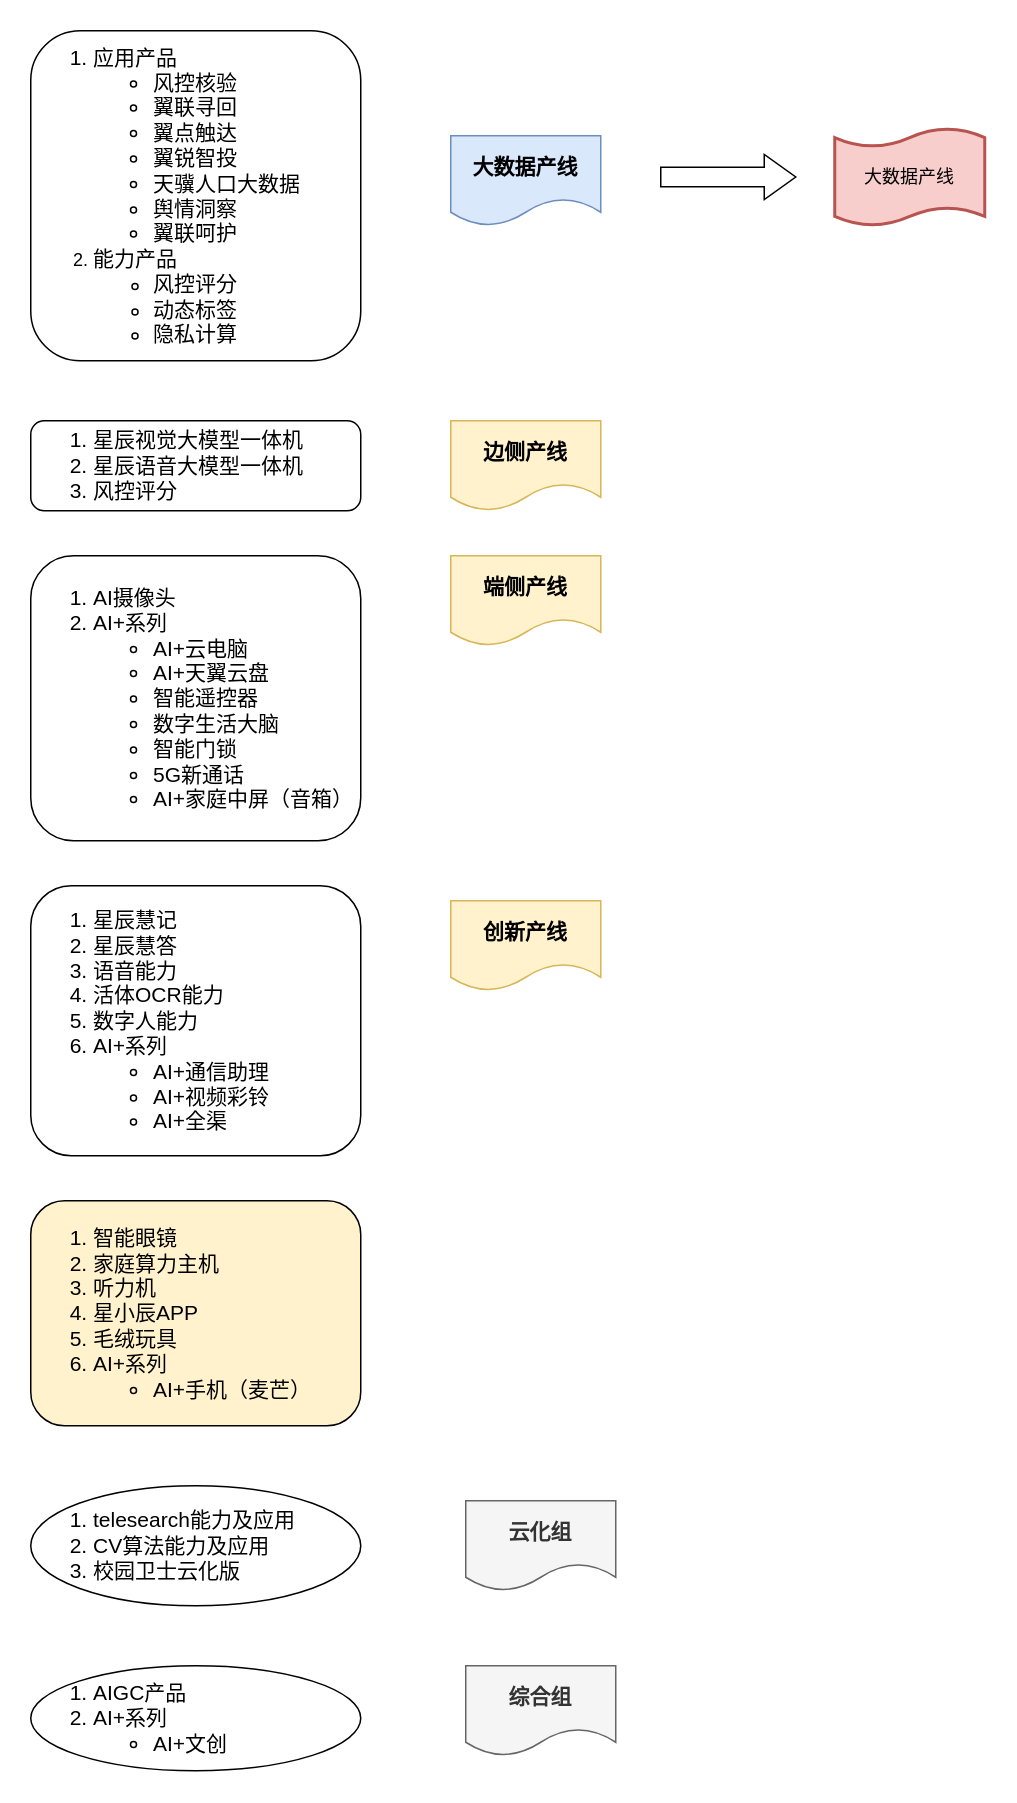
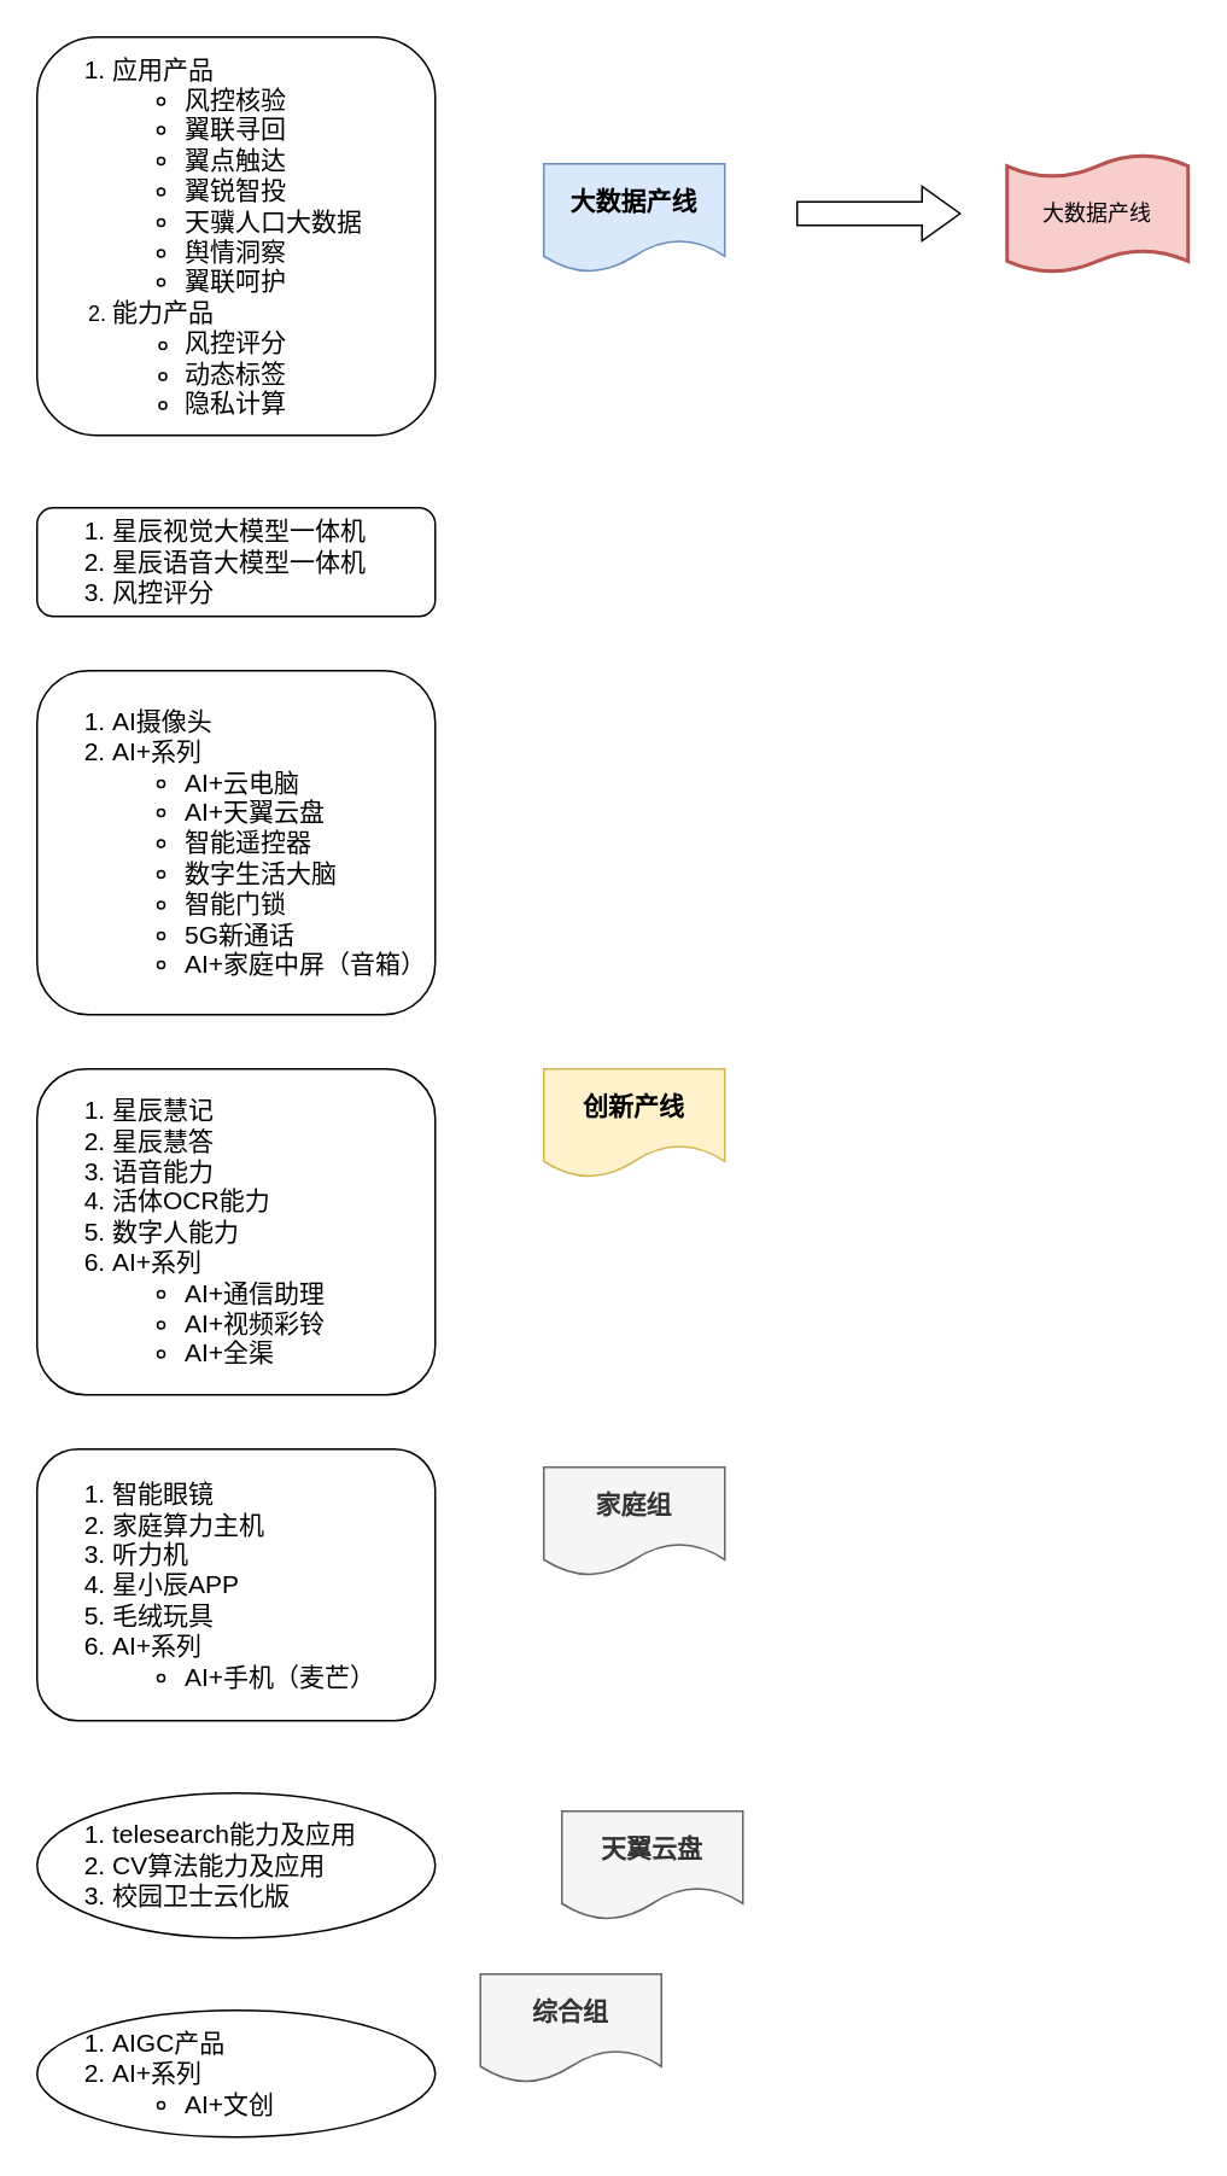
- <mxCell id="2" value="&lt;font style=&quot;font-size: 14px;&quot;&gt;&lt;b&gt;边侧产线&lt;/b&gt;&lt;/font&gt;" style="shape=document;whiteSpace=wrap;html=1;boundedLbl=1;fillColor=#fff2cc;strokeColor=#d6b656;" vertex="1" parent="1"><mxGeometry x="300" y="280" width="100" height="60" as="geometry" /></mxCell>
- <mxCell id="4" value="&lt;font style=&quot;font-size: 14px;&quot;&gt;&lt;b&gt;端侧产线&lt;/b&gt;&lt;/font&gt;" style="shape=document;whiteSpace=wrap;html=1;boundedLbl=1;fillColor=#fff2cc;strokeColor=#d6b656;" vertex="1" parent="1"><mxGeometry x="300" y="370" width="100" height="60" as="geometry" /></mxCell>
- <mxCell id="6" value="&lt;font style=&quot;font-size: 14px;&quot;&gt;&lt;b&gt;创新产线&lt;/b&gt;&lt;/font&gt;" style="shape=document;whiteSpace=wrap;html=1;boundedLbl=1;fillColor=#fff2cc;strokeColor=#d6b656;" vertex="1" parent="1"><mxGeometry x="300" y="600" width="100" height="60" as="geometry" /></mxCell>
+ <mxCell id="6" value="&lt;font style=&quot;font-size: 14px;&quot;&gt;&lt;b&gt;创新产线&lt;/b&gt;&lt;/font&gt;" style="shape=document;whiteSpace=wrap;html=1;boundedLbl=1;fillColor=#fff2cc;strokeColor=#d6b656;" vertex="1" parent="1"><mxGeometry x="300" y="590" width="100" height="60" as="geometry" /></mxCell>
+ <mxCell id="8" value="&lt;font style=&quot;font-size: 14px;&quot;&gt;&lt;b&gt;家庭组&lt;/b&gt;&lt;/font&gt;" style="shape=document;whiteSpace=wrap;html=1;boundedLbl=1;fillColor=#f5f5f5;fontColor=#333333;strokeColor=#666666;" vertex="1" parent="1"><mxGeometry x="300" y="810" width="100" height="60" as="geometry" /></mxCell>
- <mxCell id="9" value="&lt;ol style=&quot;font-size: 14px;&quot;&gt;&lt;li&gt;智能眼镜&lt;/li&gt;&lt;li&gt;家庭算力主机&lt;/li&gt;&lt;li&gt;听力机&lt;/li&gt;&lt;li&gt;星小辰APP&lt;/li&gt;&lt;li&gt;毛绒玩具&lt;/li&gt;&lt;li&gt;AI+系列&lt;/li&gt;&lt;ul&gt;&lt;li&gt;AI+手机（麦芒）&lt;/li&gt;&lt;/ul&gt;&lt;/ol&gt;" style="rounded=1;whiteSpace=wrap;html=1;align=left;fillColor=#fff2cc;" vertex="1" parent="1"><mxGeometry x="20" y="800" width="220" height="150" as="geometry" /></mxCell>
+ <mxCell id="9" value="&lt;ol style=&quot;font-size: 14px;&quot;&gt;&lt;li&gt;智能眼镜&lt;/li&gt;&lt;li&gt;家庭算力主机&lt;/li&gt;&lt;li&gt;听力机&lt;/li&gt;&lt;li&gt;星小辰APP&lt;/li&gt;&lt;li&gt;毛绒玩具&lt;/li&gt;&lt;li&gt;AI+系列&lt;/li&gt;&lt;ul&gt;&lt;li&gt;AI+手机（麦芒）&lt;/li&gt;&lt;/ul&gt;&lt;/ol&gt;" style="rounded=1;whiteSpace=wrap;html=1;align=left;" vertex="1" parent="1"><mxGeometry x="20" y="800" width="220" height="150" as="geometry" /></mxCell>
- <mxCell id="12" value="&lt;font style=&quot;font-size: 14px;&quot;&gt;&lt;b&gt;云化组&lt;/b&gt;&lt;/font&gt;" style="shape=document;whiteSpace=wrap;html=1;boundedLbl=1;fillColor=#f5f5f5;fontColor=#333333;strokeColor=#666666;" vertex="1" parent="1"><mxGeometry x="310" y="1000" width="100" height="60" as="geometry" /></mxCell>
+ <mxCell id="12" value="&lt;font style=&quot;font-size: 14px;&quot;&gt;&lt;b&gt;天翼云盘&lt;/b&gt;&lt;/font&gt;" style="shape=document;whiteSpace=wrap;html=1;boundedLbl=1;fillColor=#f5f5f5;fontColor=#333333;strokeColor=#666666;" vertex="1" parent="1"><mxGeometry x="310" y="1000" width="100" height="60" as="geometry" /></mxCell>
- <mxCell id="10" value="&lt;font style=&quot;font-size: 14px;&quot;&gt;&lt;b&gt;综合组&lt;/b&gt;&lt;/font&gt;" style="shape=document;whiteSpace=wrap;html=1;boundedLbl=1;fillColor=#f5f5f5;fontColor=#333333;strokeColor=#666666;" vertex="1" parent="1"><mxGeometry x="310" y="1110" width="100" height="60" as="geometry" /></mxCell>
+ <mxCell id="10" value="&lt;font style=&quot;font-size: 14px;&quot;&gt;&lt;b&gt;综合组&lt;/b&gt;&lt;/font&gt;" style="shape=document;whiteSpace=wrap;html=1;boundedLbl=1;fillColor=#f5f5f5;fontColor=#333333;strokeColor=#666666;" vertex="1" parent="1"><mxGeometry x="265" y="1090" width="100" height="60" as="geometry" /></mxCell>
